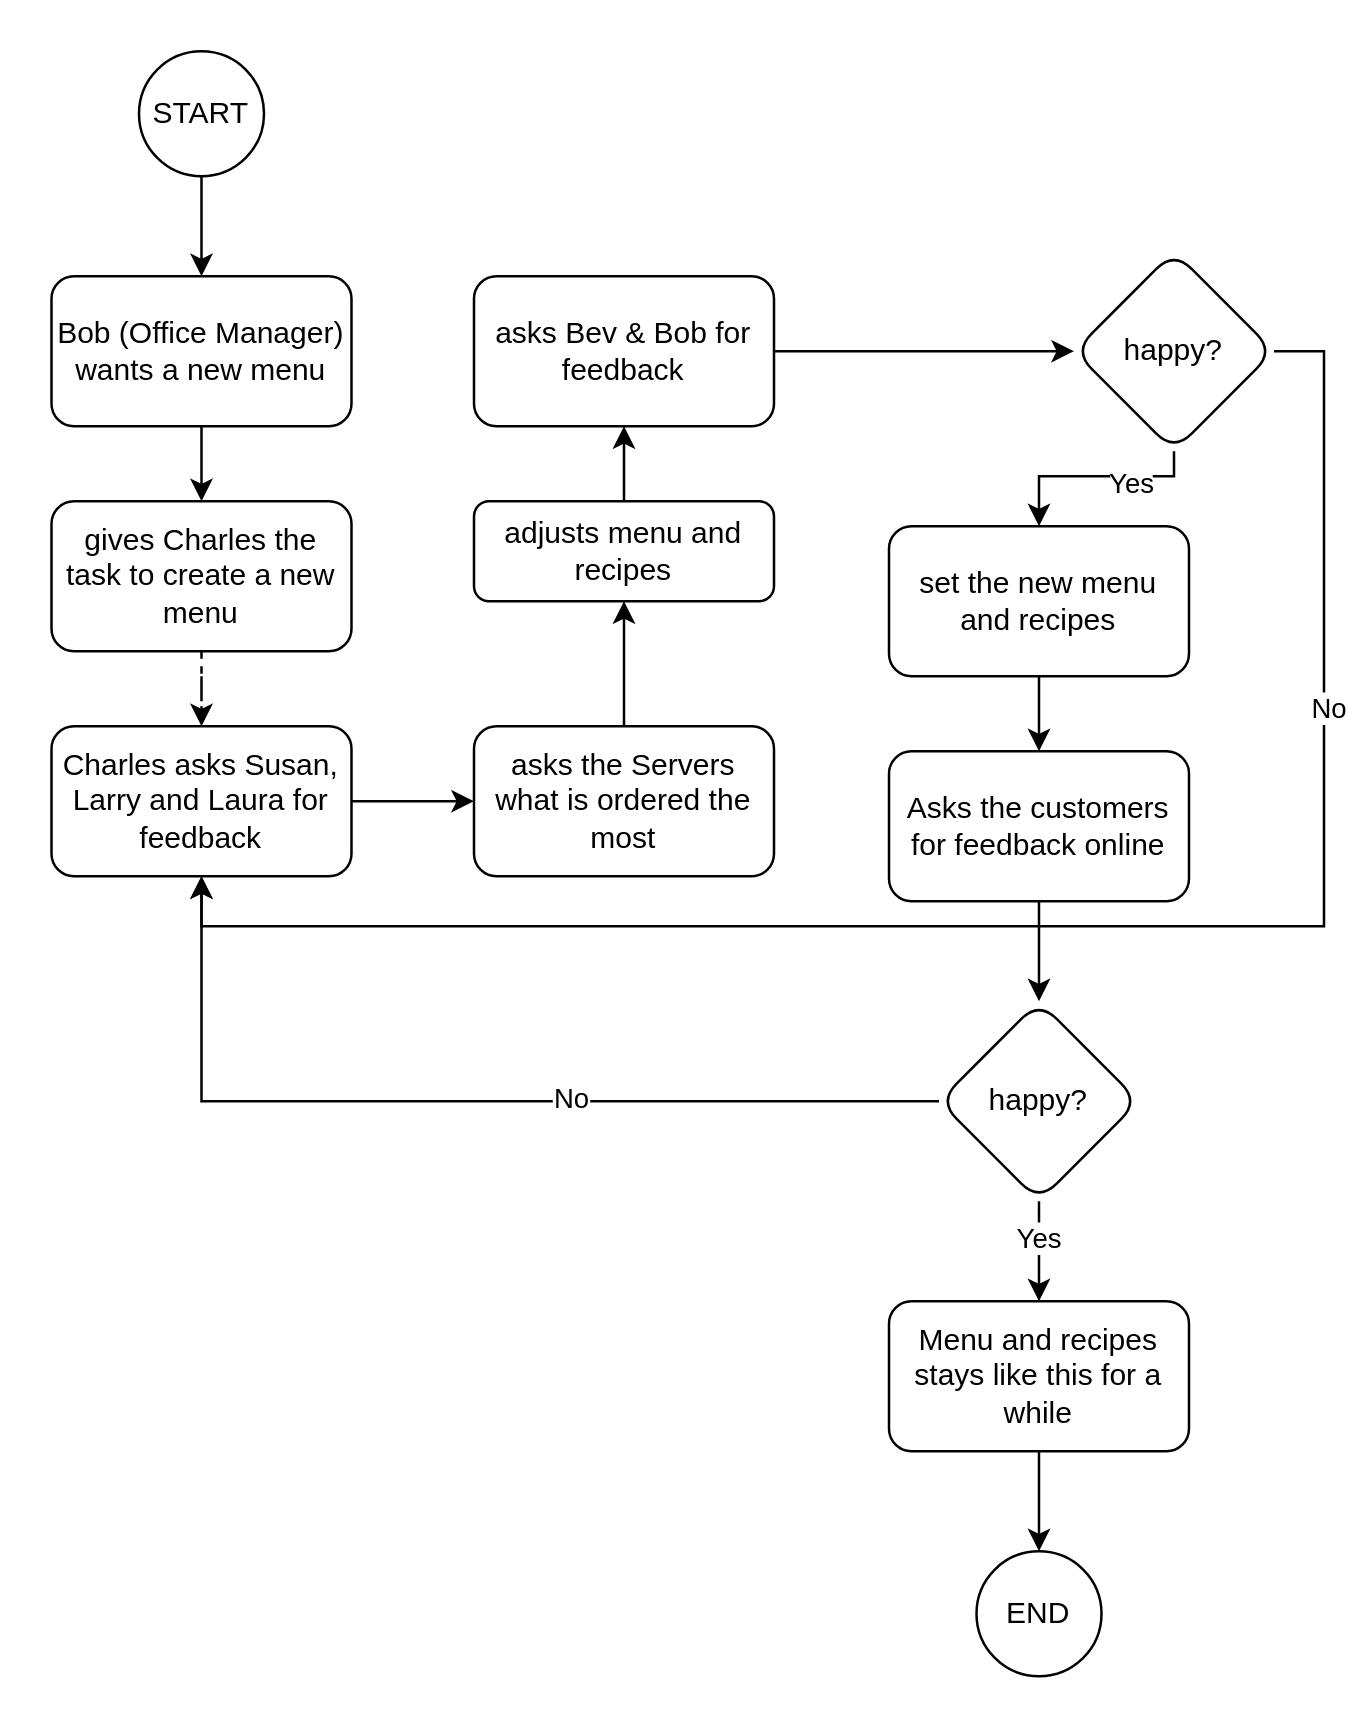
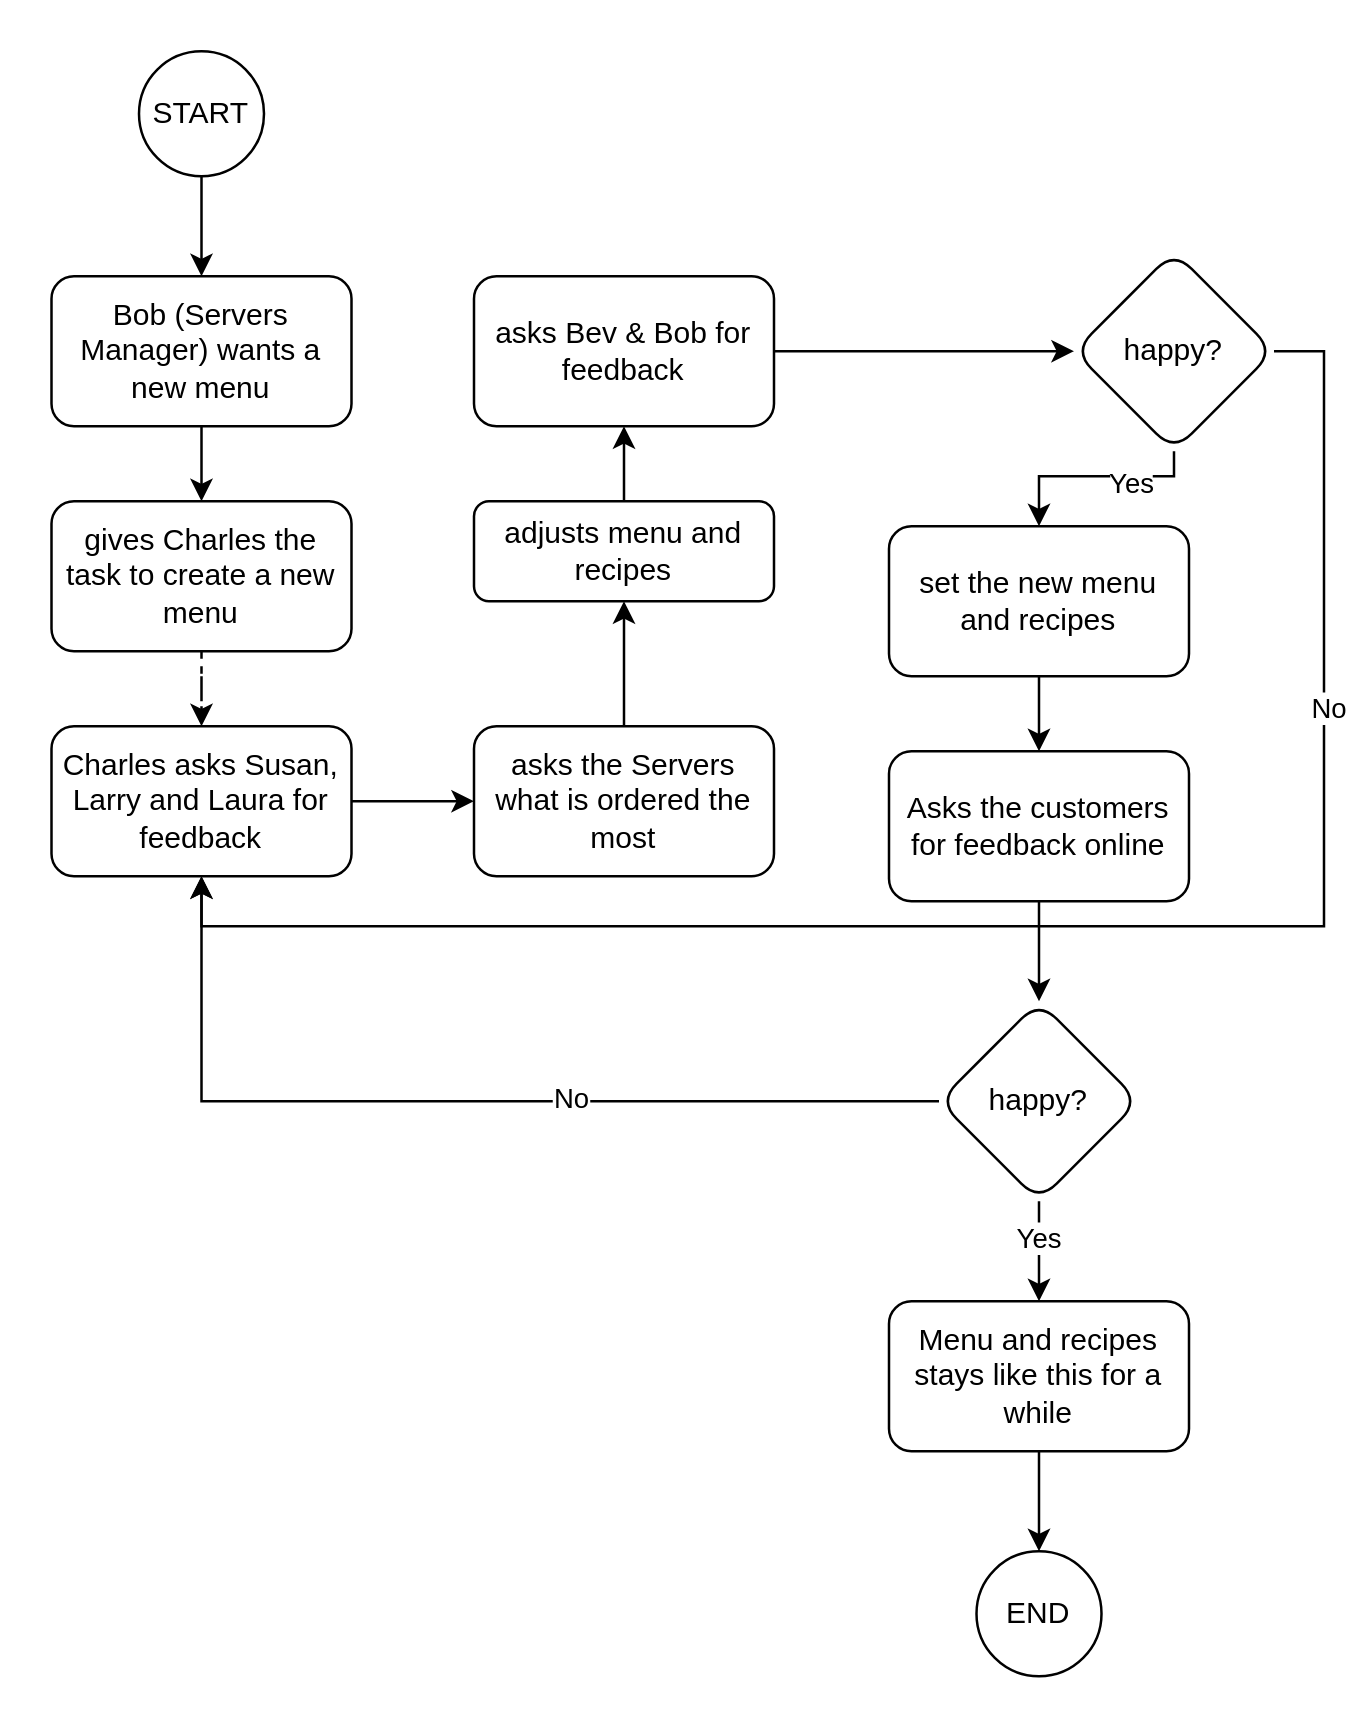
- <mxCell id="5" value="Bob (Office Manager) wants a new menu" style="rounded=1;whiteSpace=wrap;html=1;" vertex="1" parent="1"><mxGeometry x="20" y="110" width="120" height="60" as="geometry" /></mxCell>
+ <mxCell id="5" value="Bob (Servers Manager) wants a new menu" style="rounded=1;whiteSpace=wrap;html=1;" vertex="1" parent="1"><mxGeometry x="20" y="110" width="120" height="60" as="geometry" /></mxCell>
